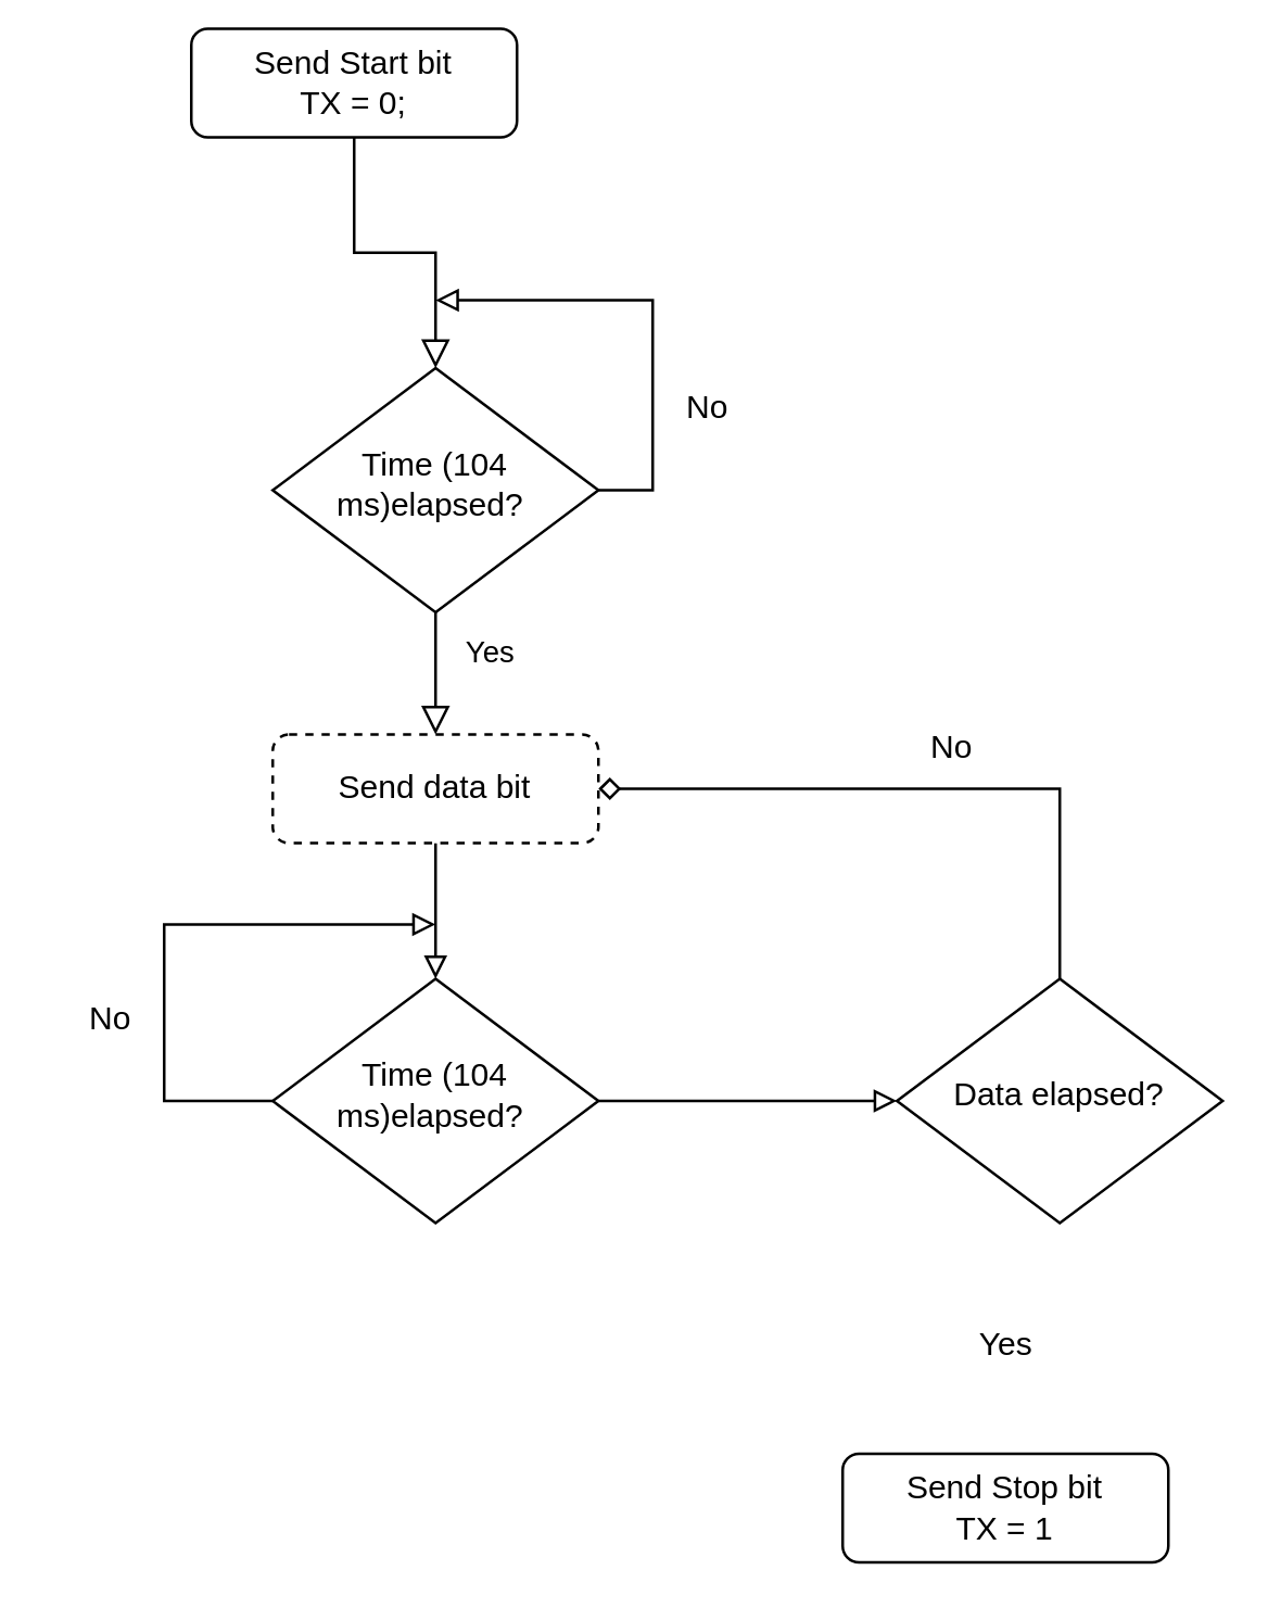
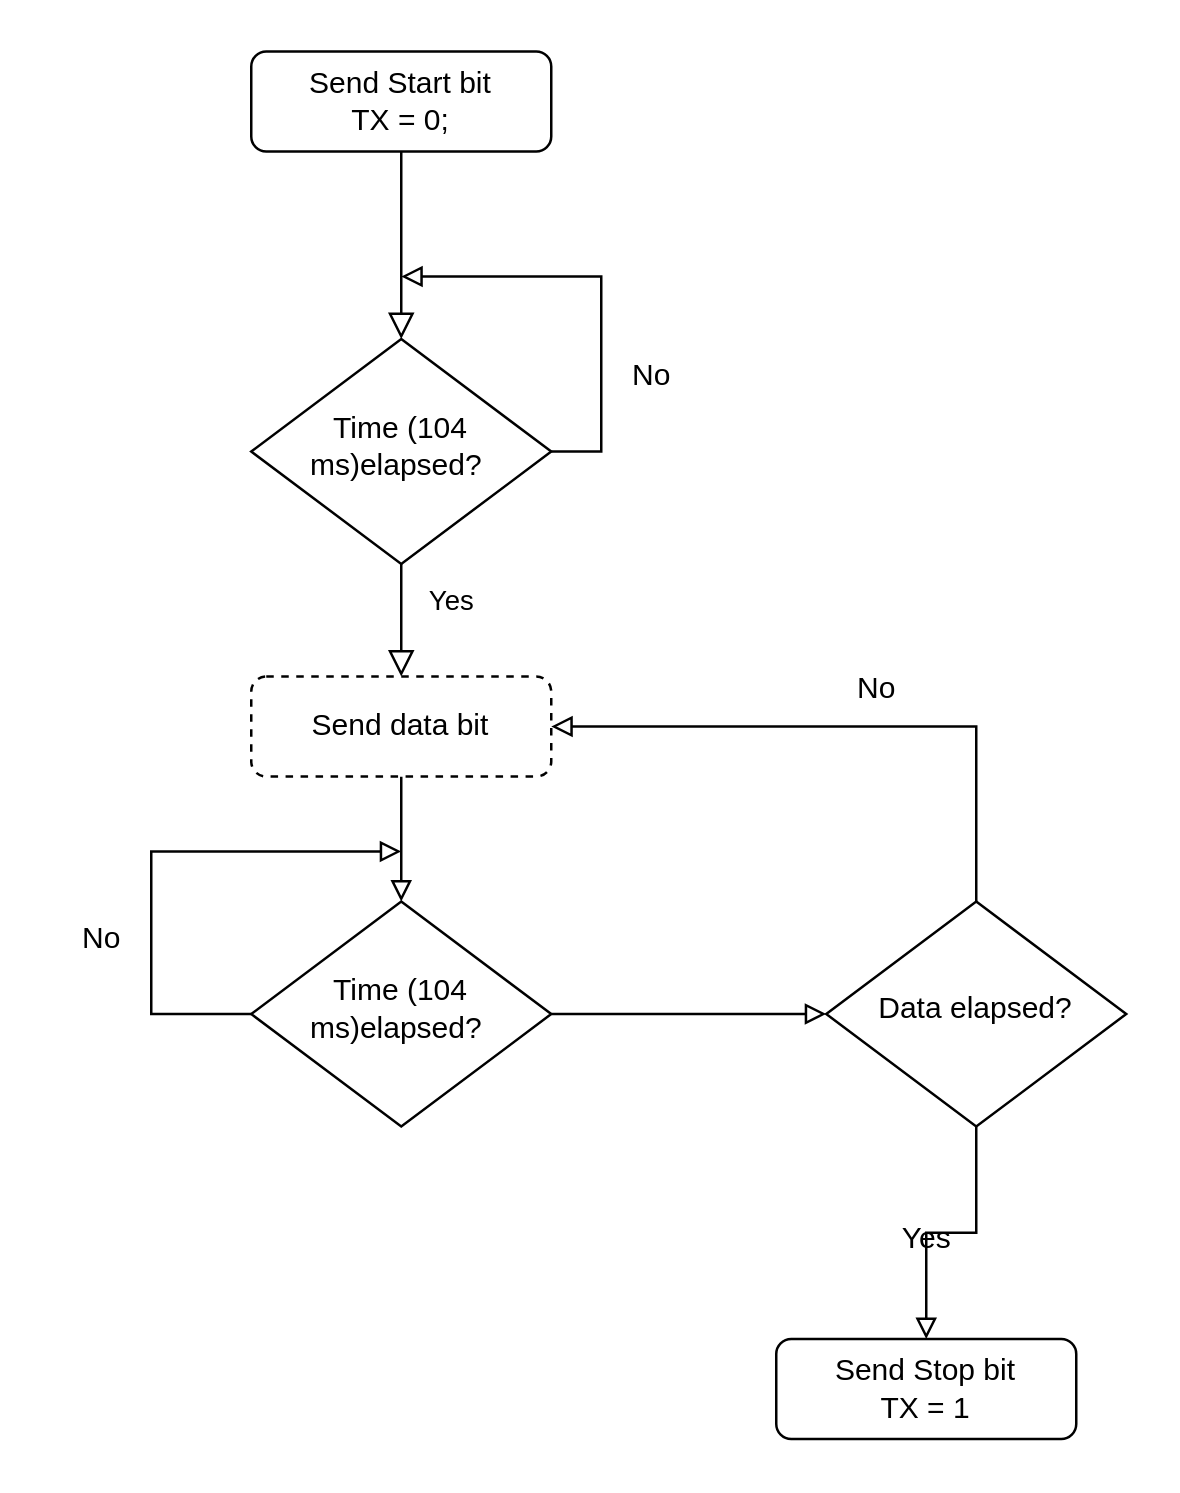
- <mxCell id="3" value="Send Start bit&lt;br&gt;TX = 0;" style="rounded=1;whiteSpace=wrap;html=1;fontSize=12;glass=0;strokeWidth=1;shadow=0;" parent="1" vertex="1"><mxGeometry x="70" y="10" width="120" height="40" as="geometry" /></mxCell>
+ <mxCell id="3" value="Send Start bit&lt;br&gt;TX = 0;" style="rounded=1;whiteSpace=wrap;html=1;fontSize=12;glass=0;strokeWidth=1;shadow=0;" parent="1" vertex="1"><mxGeometry x="100" y="20" width="120" height="40" as="geometry" /></mxCell>
- <mxCell id="16" style="edgeStyle=orthogonalEdgeStyle;rounded=0;orthogonalLoop=1;jettySize=auto;html=1;exitX=0.5;exitY=0;exitDx=0;exitDy=0;entryX=1;entryY=0.5;entryDx=0;entryDy=0;endArrow=diamond;endFill=0;" parent="1" source="18" target="9" edge="1"><mxGeometry relative="1" as="geometry" /></mxCell>
+ <mxCell id="16" style="edgeStyle=orthogonalEdgeStyle;rounded=0;orthogonalLoop=1;jettySize=auto;html=1;exitX=0.5;exitY=0;exitDx=0;exitDy=0;entryX=1;entryY=0.5;entryDx=0;entryDy=0;endArrow=block;endFill=0;" parent="1" source="18" target="9" edge="1"><mxGeometry relative="1" as="geometry" /></mxCell>
+ <mxCell id="17" style="edgeStyle=orthogonalEdgeStyle;rounded=0;orthogonalLoop=1;jettySize=auto;html=1;exitX=0.5;exitY=1;exitDx=0;exitDy=0;entryX=0.5;entryY=0;entryDx=0;entryDy=0;endArrow=block;endFill=0;" parent="1" source="18" target="14" edge="1"><mxGeometry relative="1" as="geometry" /></mxCell>
